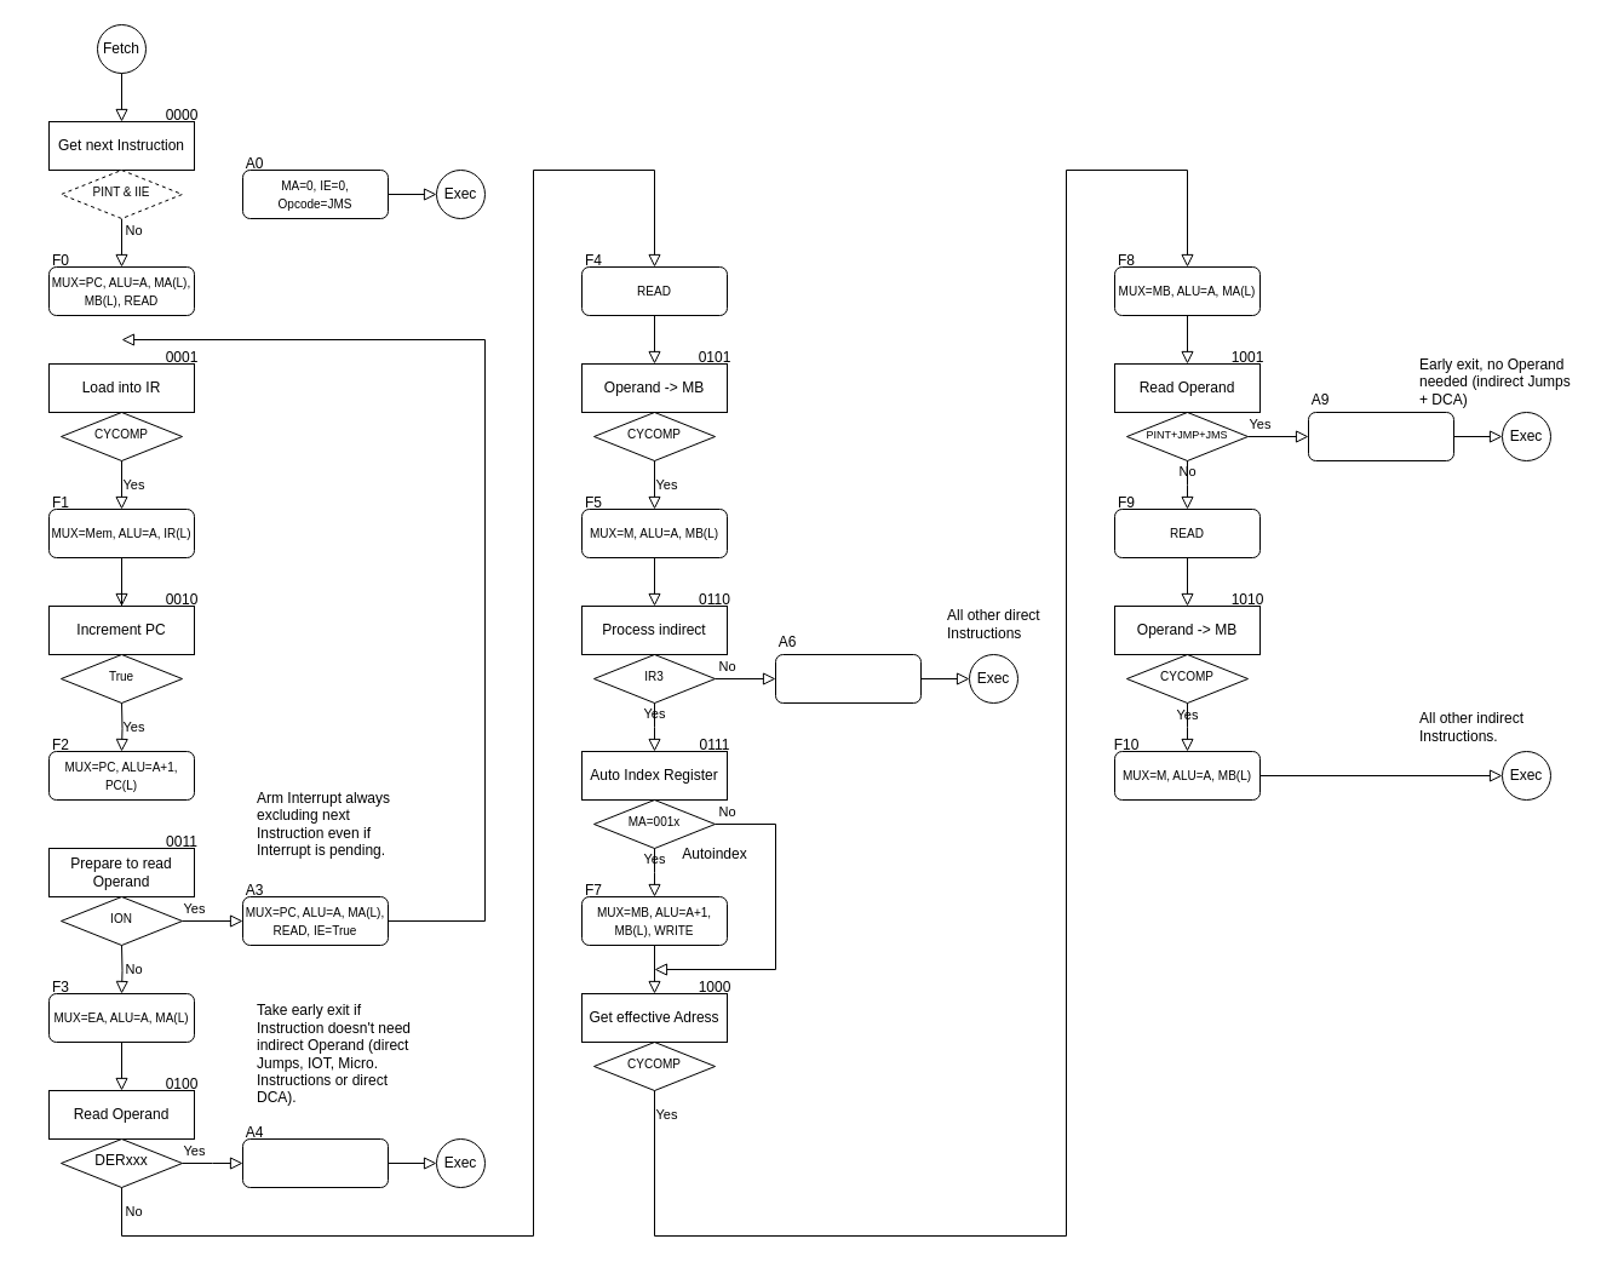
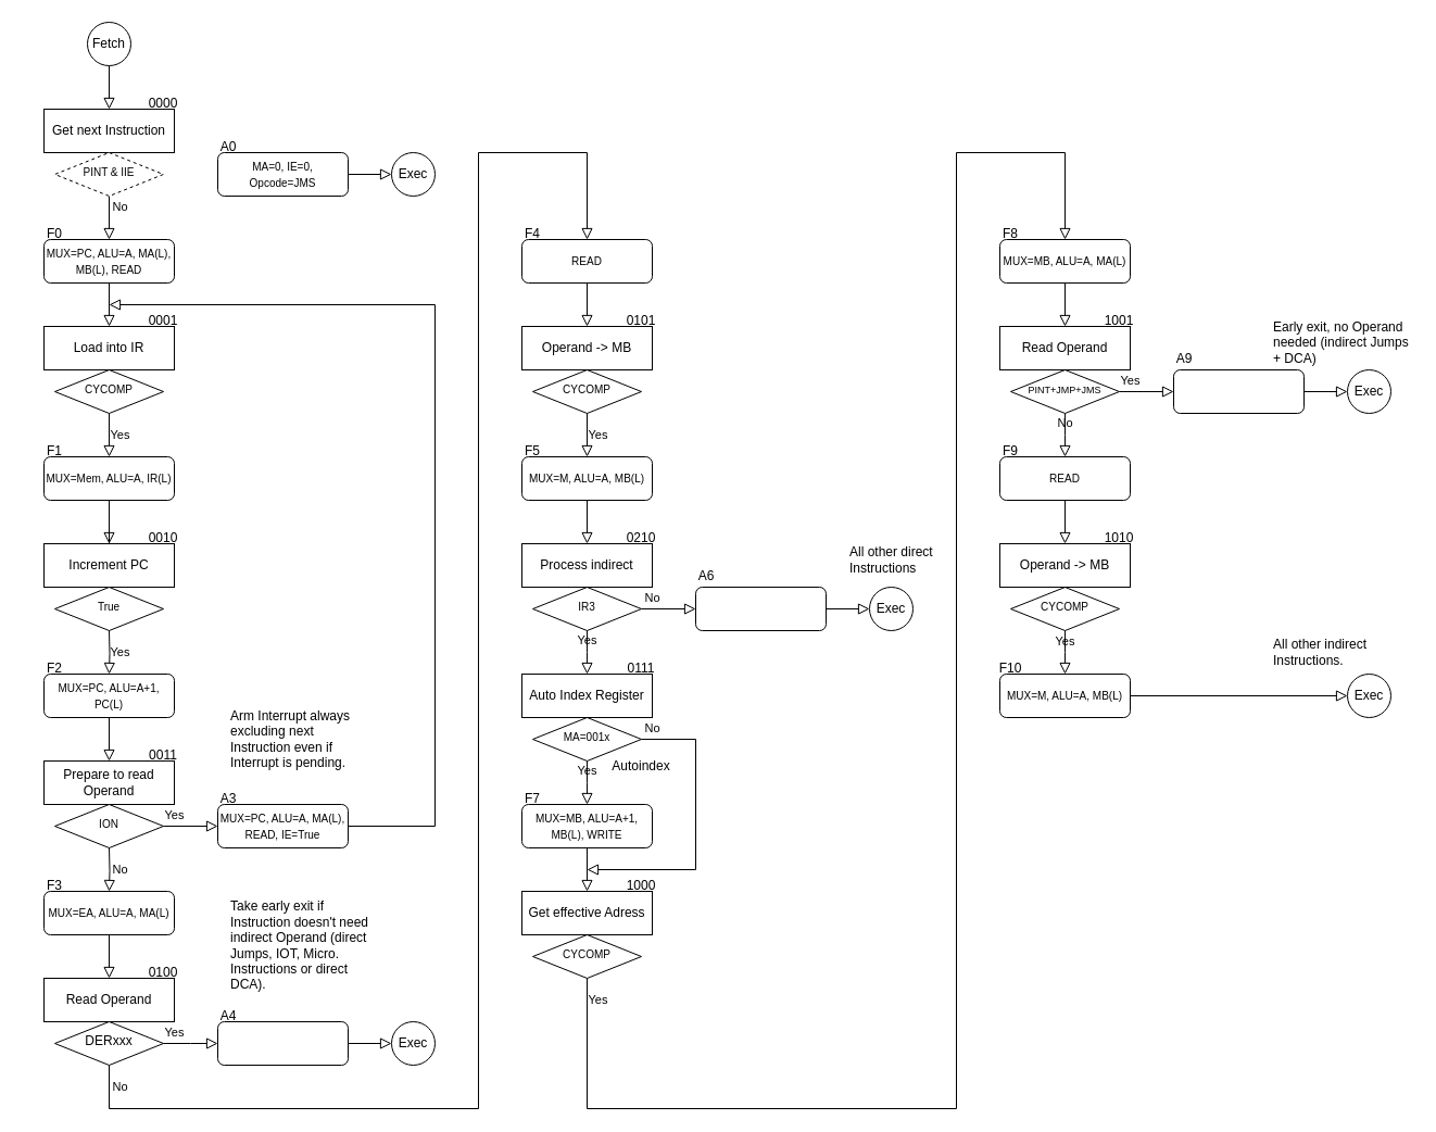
+ <mxCell id="24" value="" style="endArrow=block;html=1;rounded=0;exitX=0.5;exitY=1;exitDx=0;exitDy=0;entryX=0.5;entryY=0;entryDx=0;entryDy=0;endFill=0;endSize=8;" parent="1" source="19" target="23" edge="1"><mxGeometry width="50" height="50" relative="1" as="geometry"><mxPoint x="190" y="320" as="sourcePoint" /><mxPoint x="190" y="360" as="targetPoint" /></mxGeometry></mxCell>
- <mxCell id="72" value="0110" style="text;html=1;align=center;verticalAlign=middle;whiteSpace=wrap;rounded=0;" parent="1" vertex="1"><mxGeometry x="560" y="480" width="60" height="30" as="geometry" /></mxCell>
+ <mxCell id="72" value="0210" style="text;html=1;align=center;verticalAlign=middle;whiteSpace=wrap;rounded=0;" parent="1" vertex="1"><mxGeometry x="560" y="480" width="60" height="30" as="geometry" /></mxCell>
+ <mxCell id="41" value="" style="endArrow=block;html=1;rounded=0;exitX=0.5;exitY=1;exitDx=0;exitDy=0;entryX=0.5;entryY=0;entryDx=0;entryDy=0;endFill=0;endSize=8;" parent="1" source="33" target="35" edge="1"><mxGeometry width="50" height="50" relative="1" as="geometry"><mxPoint x="210" y="630" as="sourcePoint" /><mxPoint x="210" y="670" as="targetPoint" /></mxGeometry></mxCell>
